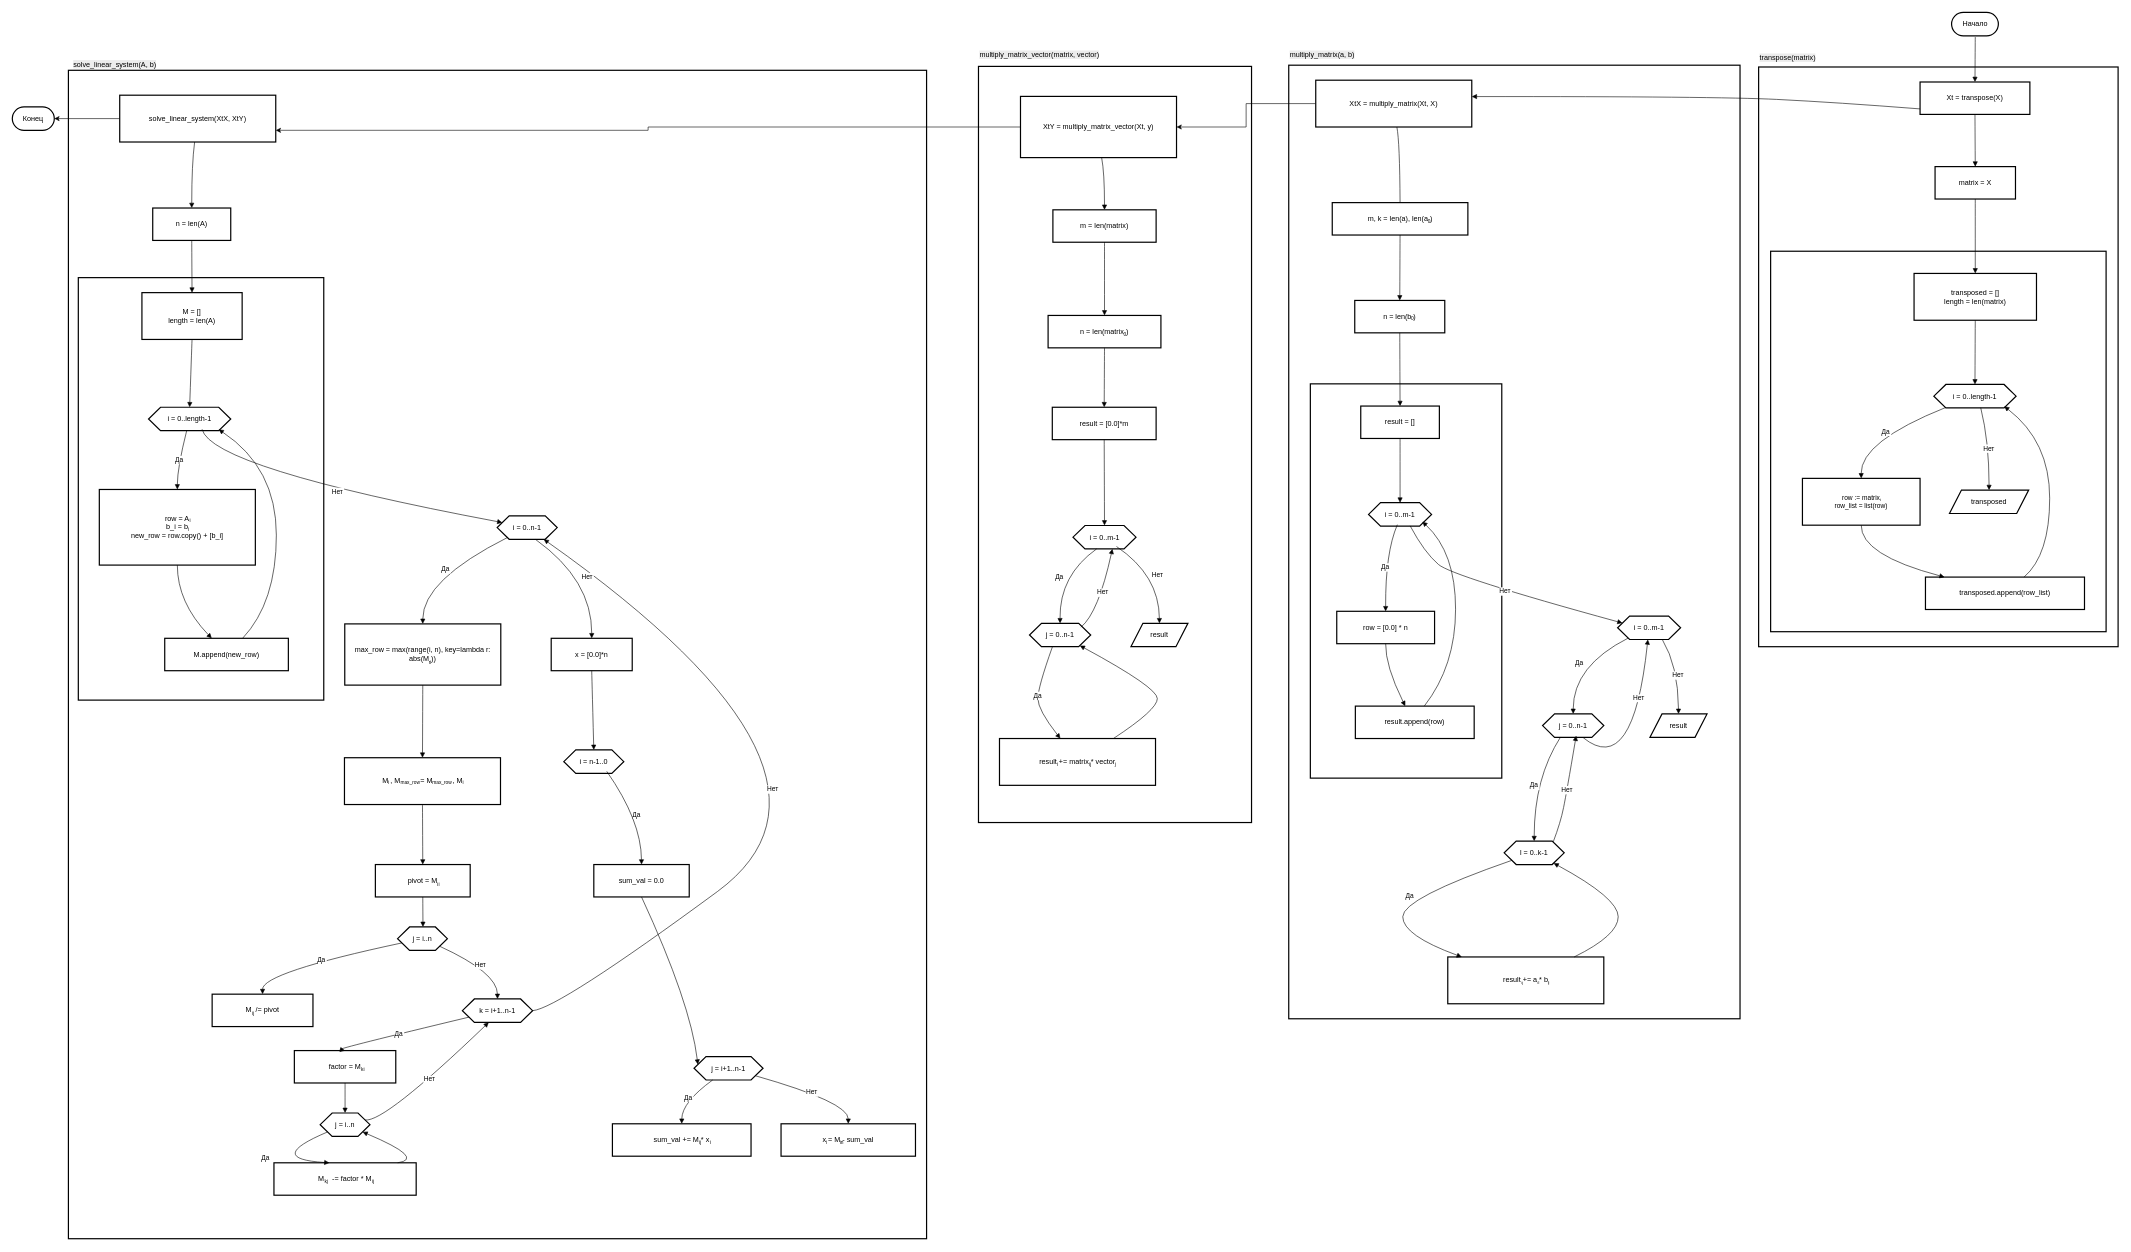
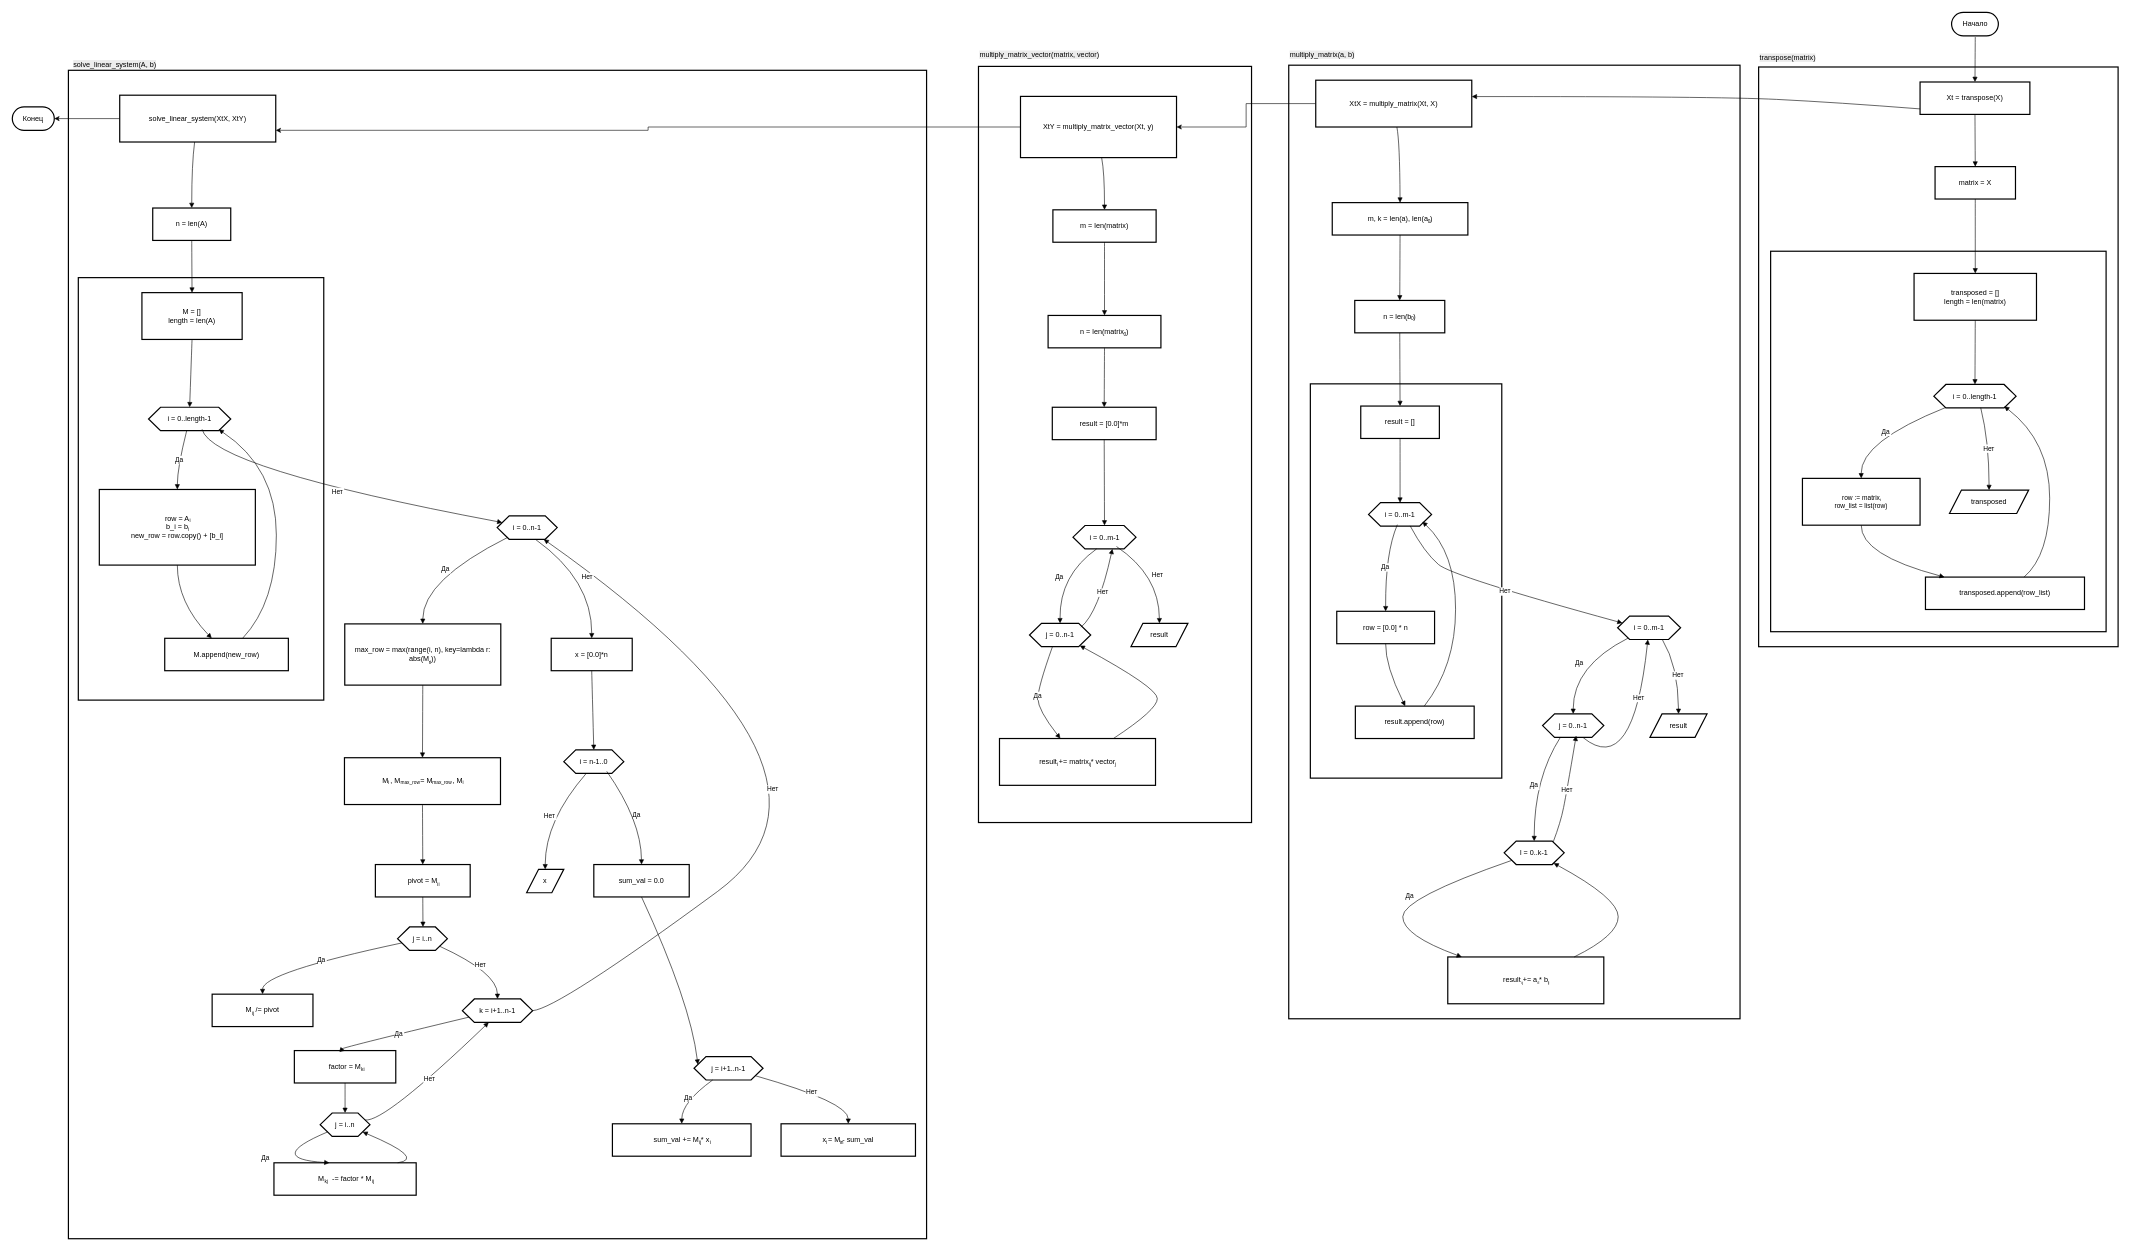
- <mxCell id="83" value="" style="curved=1;startArrow=none;endArrow=none;exitX=0.52;exitY=1;entryX=0.5;entryY=0;rounded=0;" edge="1" parent="1" source="22" target="20"><mxGeometry relative="1" as="geometry"><Array as="points"><mxPoint x="2332" y="236" /></Array></mxGeometry></mxCell>
+ <mxCell id="83" value="" style="curved=1;startArrow=none;endArrow=block;exitX=0.52;exitY=1;entryX=0.5;entryY=0;rounded=0;" edge="1" parent="1" source="22" target="20"><mxGeometry relative="1" as="geometry"><Array as="points"><mxPoint x="2332" y="236" /></Array></mxGeometry></mxCell>
+ <mxCell id="115" value="Нет" style="curved=1;startArrow=none;endArrow=block;exitX=0.375;exitY=1;entryX=0.5;entryY=-0.01;rounded=0;exitDx=0;exitDy=0;" edge="1" parent="1" source="56" target="58"><mxGeometry relative="1" as="geometry"><Array as="points"><mxPoint x="908" y="1367" /></Array></mxGeometry></mxCell>
+ <mxCell id="58" value="x" style="shape=parallelogram;perimeter=parallelogramPerimeter;fixedSize=1;strokeWidth=2;whiteSpace=wrap;" vertex="1" parent="1"><mxGeometry x="877" y="1448" width="62" height="39" as="geometry" /></mxCell>
